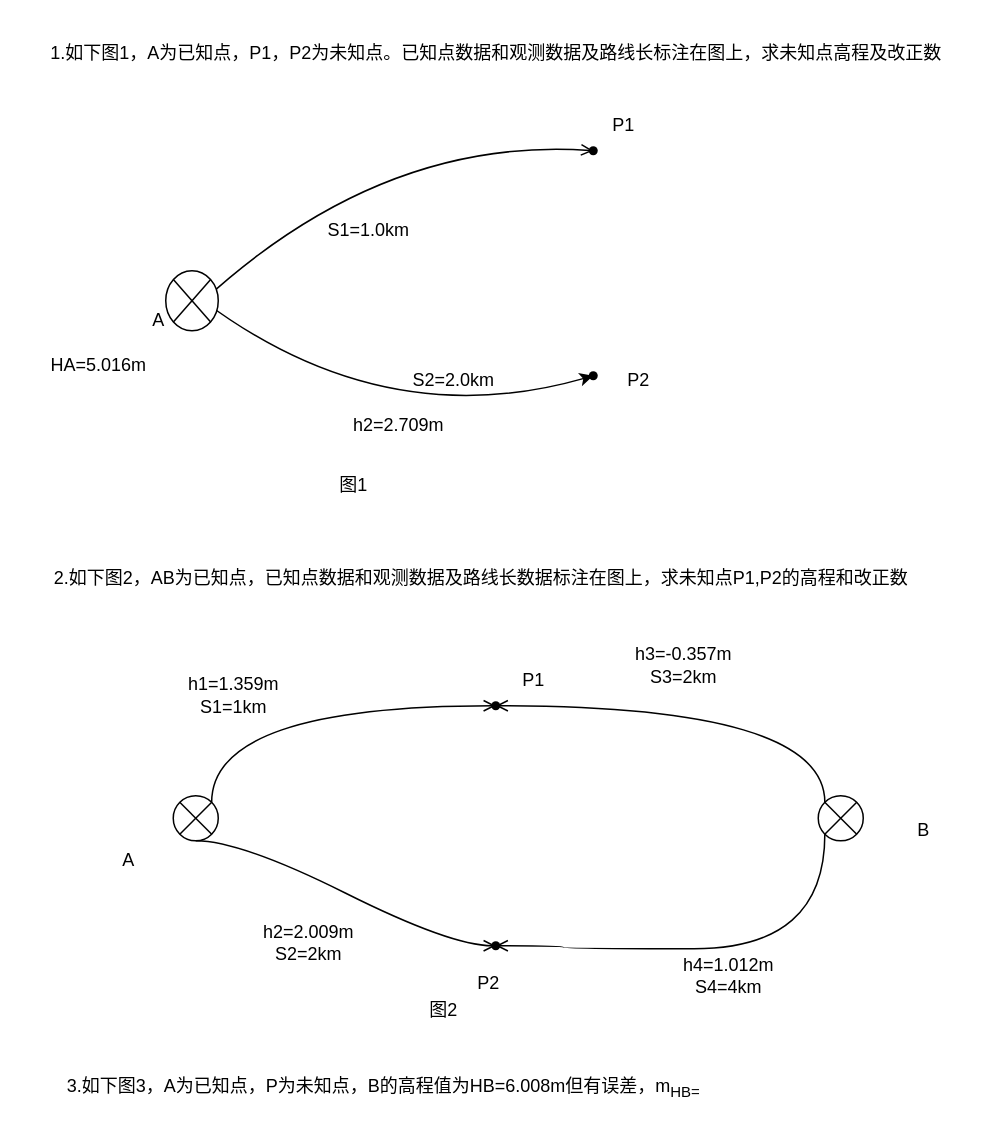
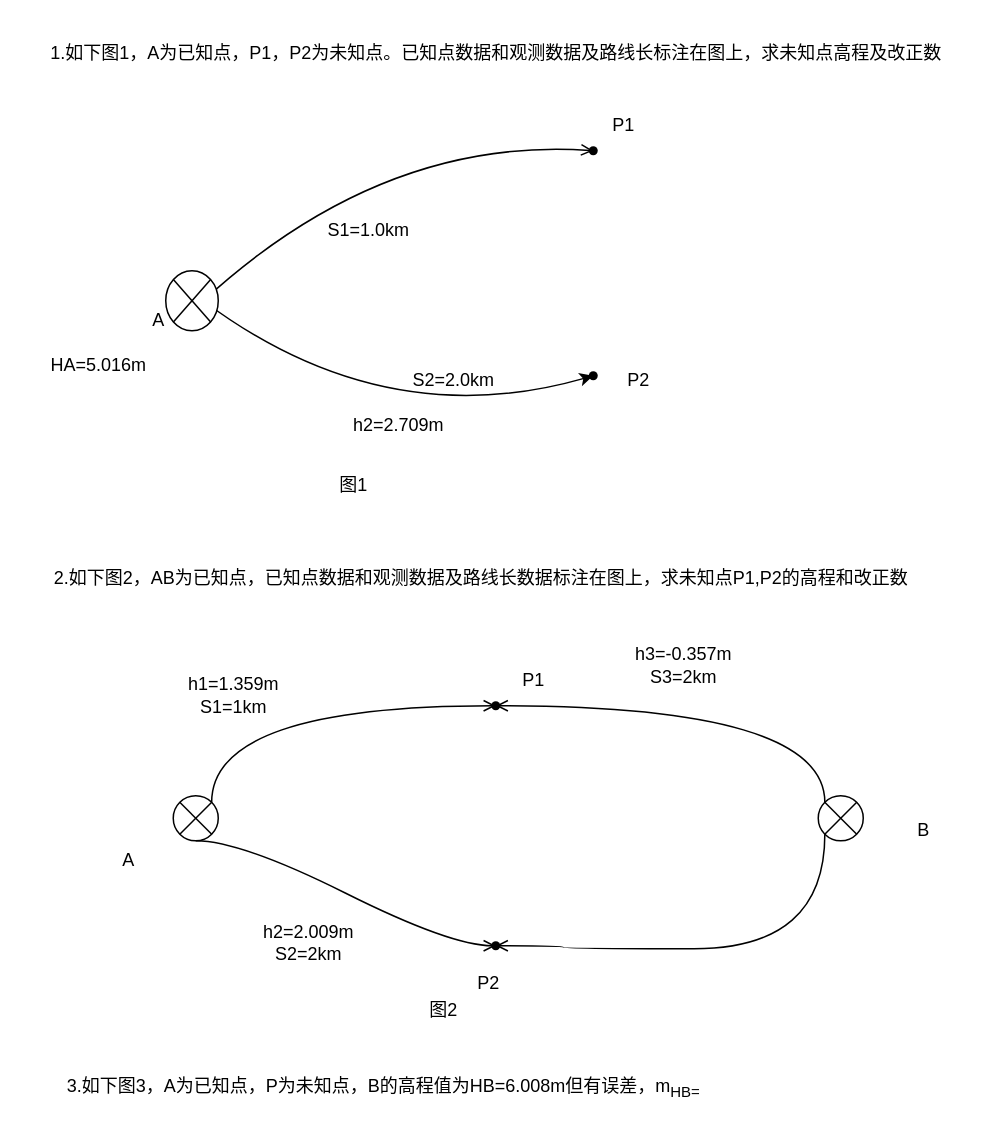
- <mxCell id="31" value="h4=1.012m&lt;div&gt;S4=4km&lt;/div&gt;" style="text;html=1;align=center;verticalAlign=middle;resizable=0;points=[];autosize=1;strokeColor=none;fillColor=none;" vertex="1" parent="1"><mxGeometry x="445" y="630" width="80" height="40" as="geometry" /></mxCell>
